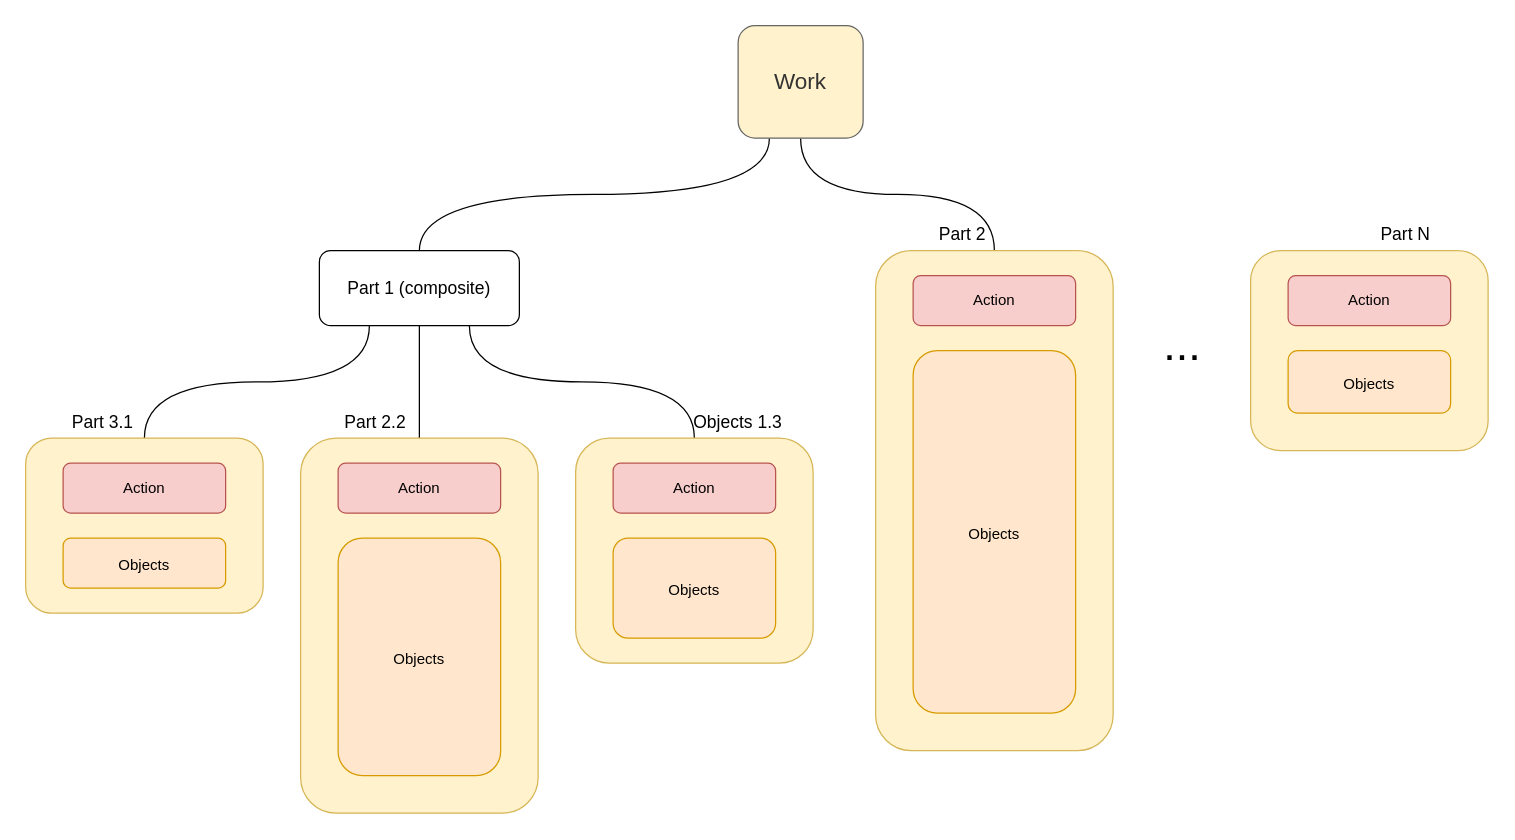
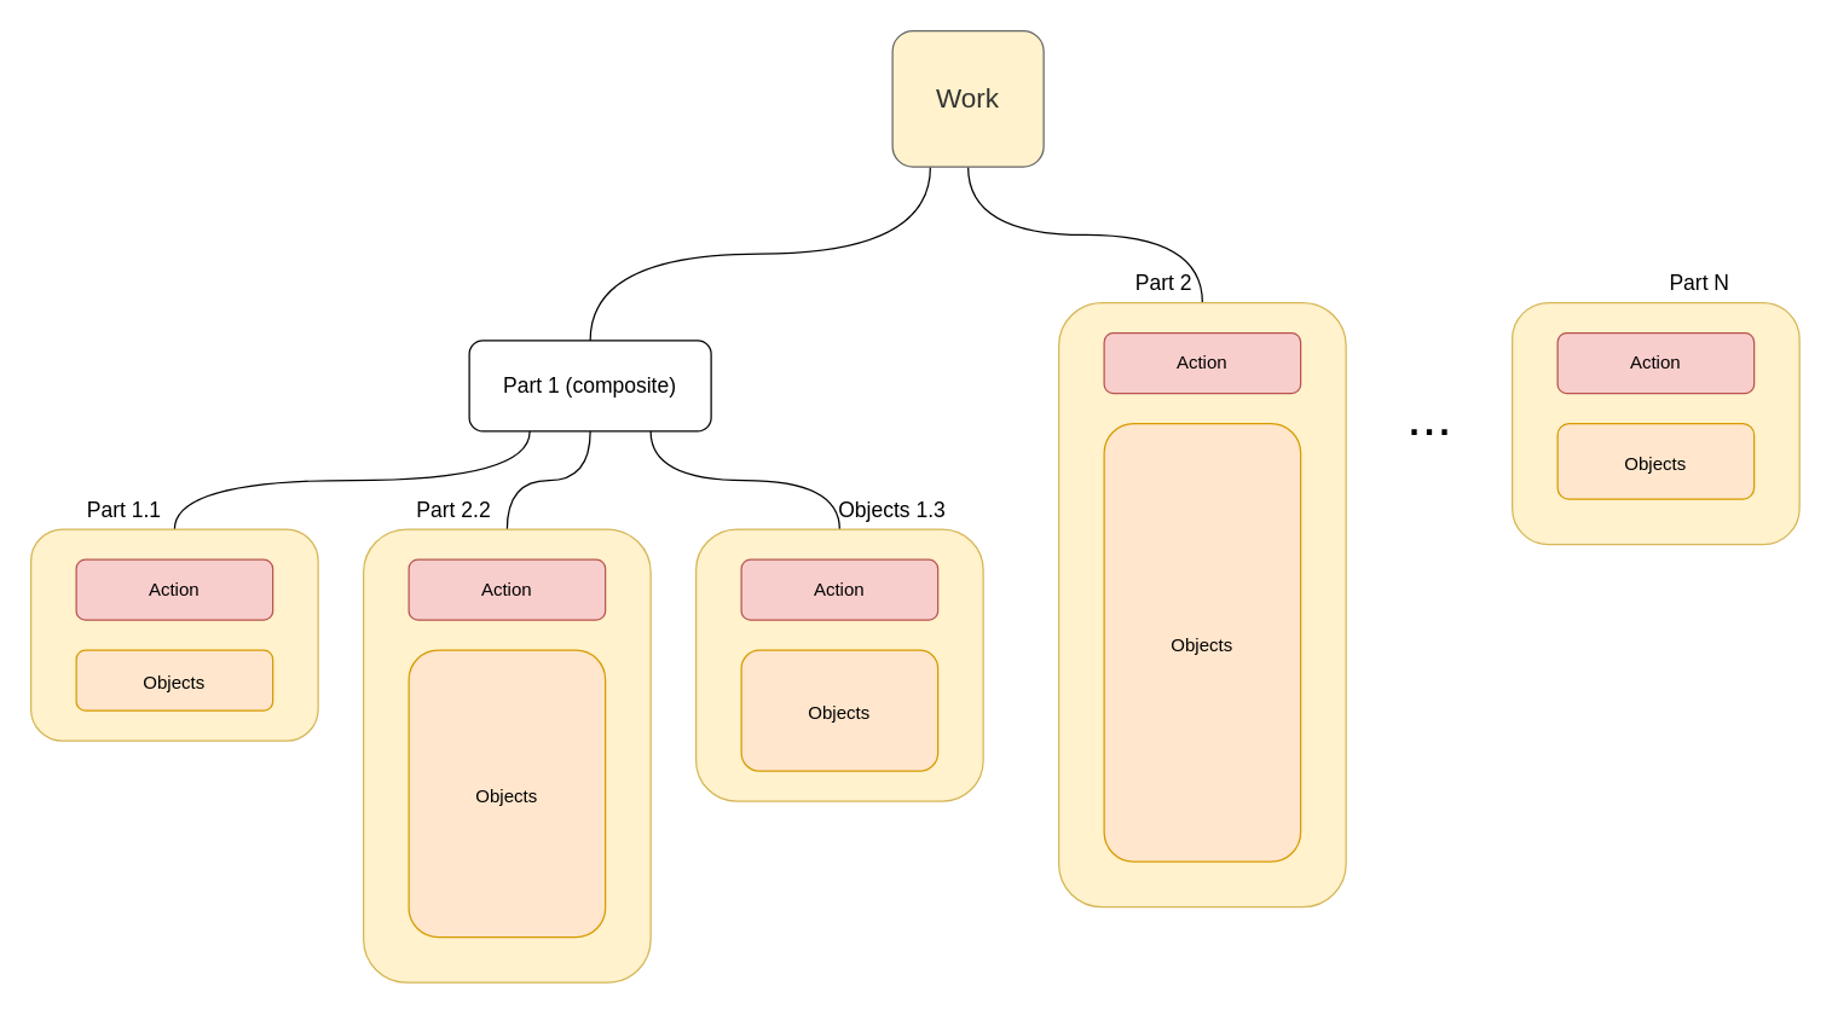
- <mxCell id="8" value="Part 1 (composite)" style="rounded=1;whiteSpace=wrap;html=1;fillColor=none;labelPosition=center;verticalLabelPosition=middle;align=center;verticalAlign=middle;fontSize=14;" parent="1" vertex="1"><mxGeometry x="255" y="200" width="160" height="60" as="geometry" /></mxCell>
+ <mxCell id="8" value="Part 1 (composite)" style="rounded=1;whiteSpace=wrap;html=1;fillColor=none;labelPosition=center;verticalLabelPosition=middle;align=center;verticalAlign=middle;fontSize=14;" parent="1" vertex="1"><mxGeometry x="310" y="225" width="160" height="60" as="geometry" /></mxCell>
- <mxCell id="15" value="&lt;font style=&quot;font-size: 14px&quot;&gt;Part 3.1&amp;nbsp; &amp;nbsp; &amp;nbsp; &amp;nbsp; &amp;nbsp; &amp;nbsp; &amp;nbsp; &amp;nbsp; &amp;nbsp;&lt;/font&gt;" style="rounded=1;whiteSpace=wrap;html=1;fontSize=18;labelPosition=center;verticalLabelPosition=top;align=center;verticalAlign=bottom;fillColor=#fff2cc;strokeColor=#d6b656;" parent="1" vertex="1"><mxGeometry x="20" y="350" width="190" height="140" as="geometry" /></mxCell>
+ <mxCell id="15" value="&lt;font style=&quot;font-size: 14px&quot;&gt;Part 1.1&amp;nbsp; &amp;nbsp; &amp;nbsp; &amp;nbsp; &amp;nbsp; &amp;nbsp; &amp;nbsp; &amp;nbsp; &amp;nbsp;&lt;/font&gt;" style="rounded=1;whiteSpace=wrap;html=1;fontSize=18;labelPosition=center;verticalLabelPosition=top;align=center;verticalAlign=bottom;fillColor=#fff2cc;strokeColor=#d6b656;" parent="1" vertex="1"><mxGeometry x="20" y="350" width="190" height="140" as="geometry" /></mxCell>
